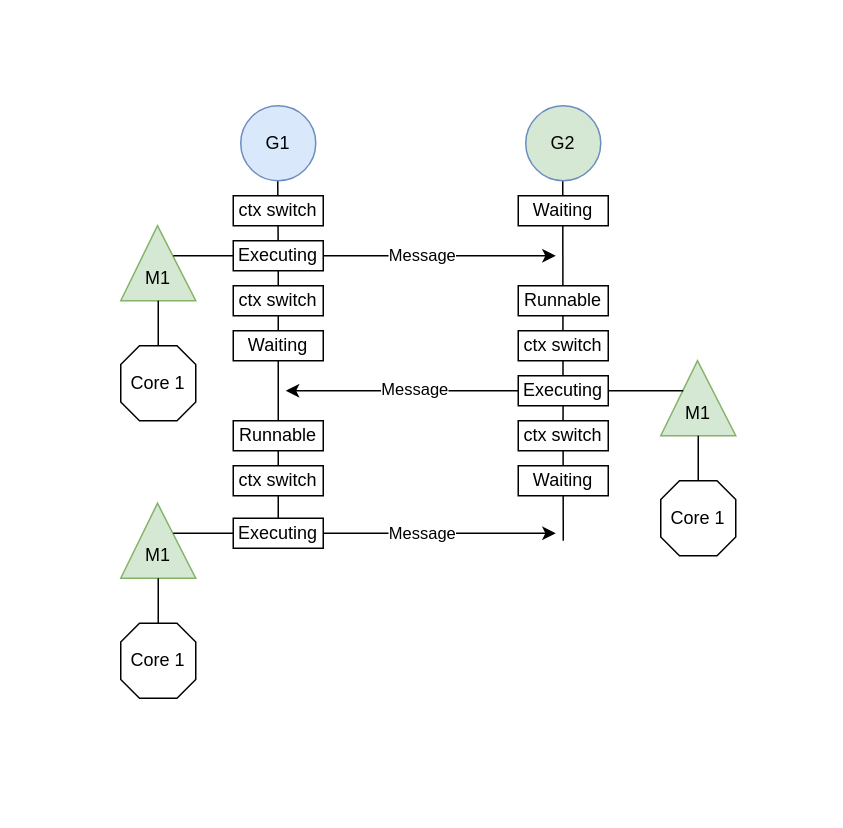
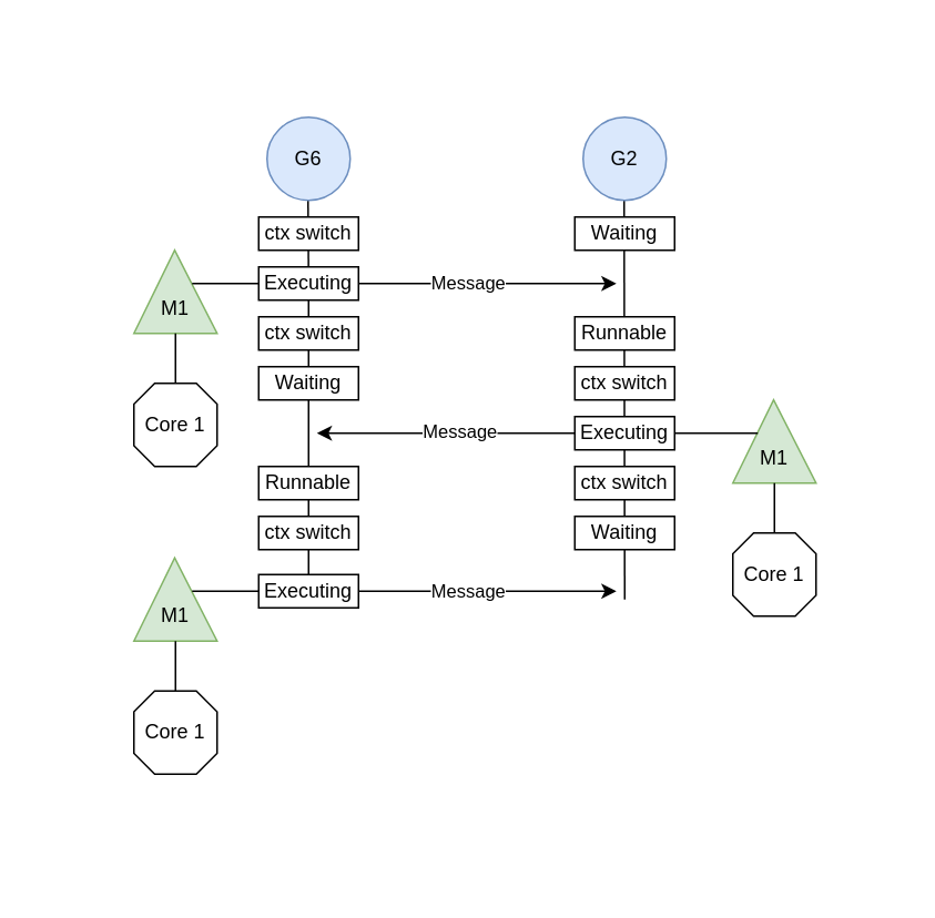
- <mxCell id="30" value="G1" style="ellipse;whiteSpace=wrap;html=1;aspect=fixed;fillColor=#dae8fc;strokeColor=#6c8ebf;" vertex="1" parent="1"><mxGeometry x="160" y="70" width="50" height="50" as="geometry" /></mxCell>
+ <mxCell id="30" value="G6" style="ellipse;whiteSpace=wrap;html=1;aspect=fixed;fillColor=#dae8fc;strokeColor=#6c8ebf;" vertex="1" parent="1"><mxGeometry x="160" y="70" width="50" height="50" as="geometry" /></mxCell>
- <mxCell id="31" value="G2" style="ellipse;whiteSpace=wrap;html=1;aspect=fixed;fillColor=#d5e8d4;strokeColor=#6c8ebf;" vertex="1" parent="1"><mxGeometry x="350" y="70" width="50" height="50" as="geometry" /></mxCell>
+ <mxCell id="31" value="G2" style="ellipse;whiteSpace=wrap;html=1;aspect=fixed;fillColor=#dae8fc;strokeColor=#6c8ebf;" vertex="1" parent="1"><mxGeometry x="350" y="70" width="50" height="50" as="geometry" /></mxCell>
